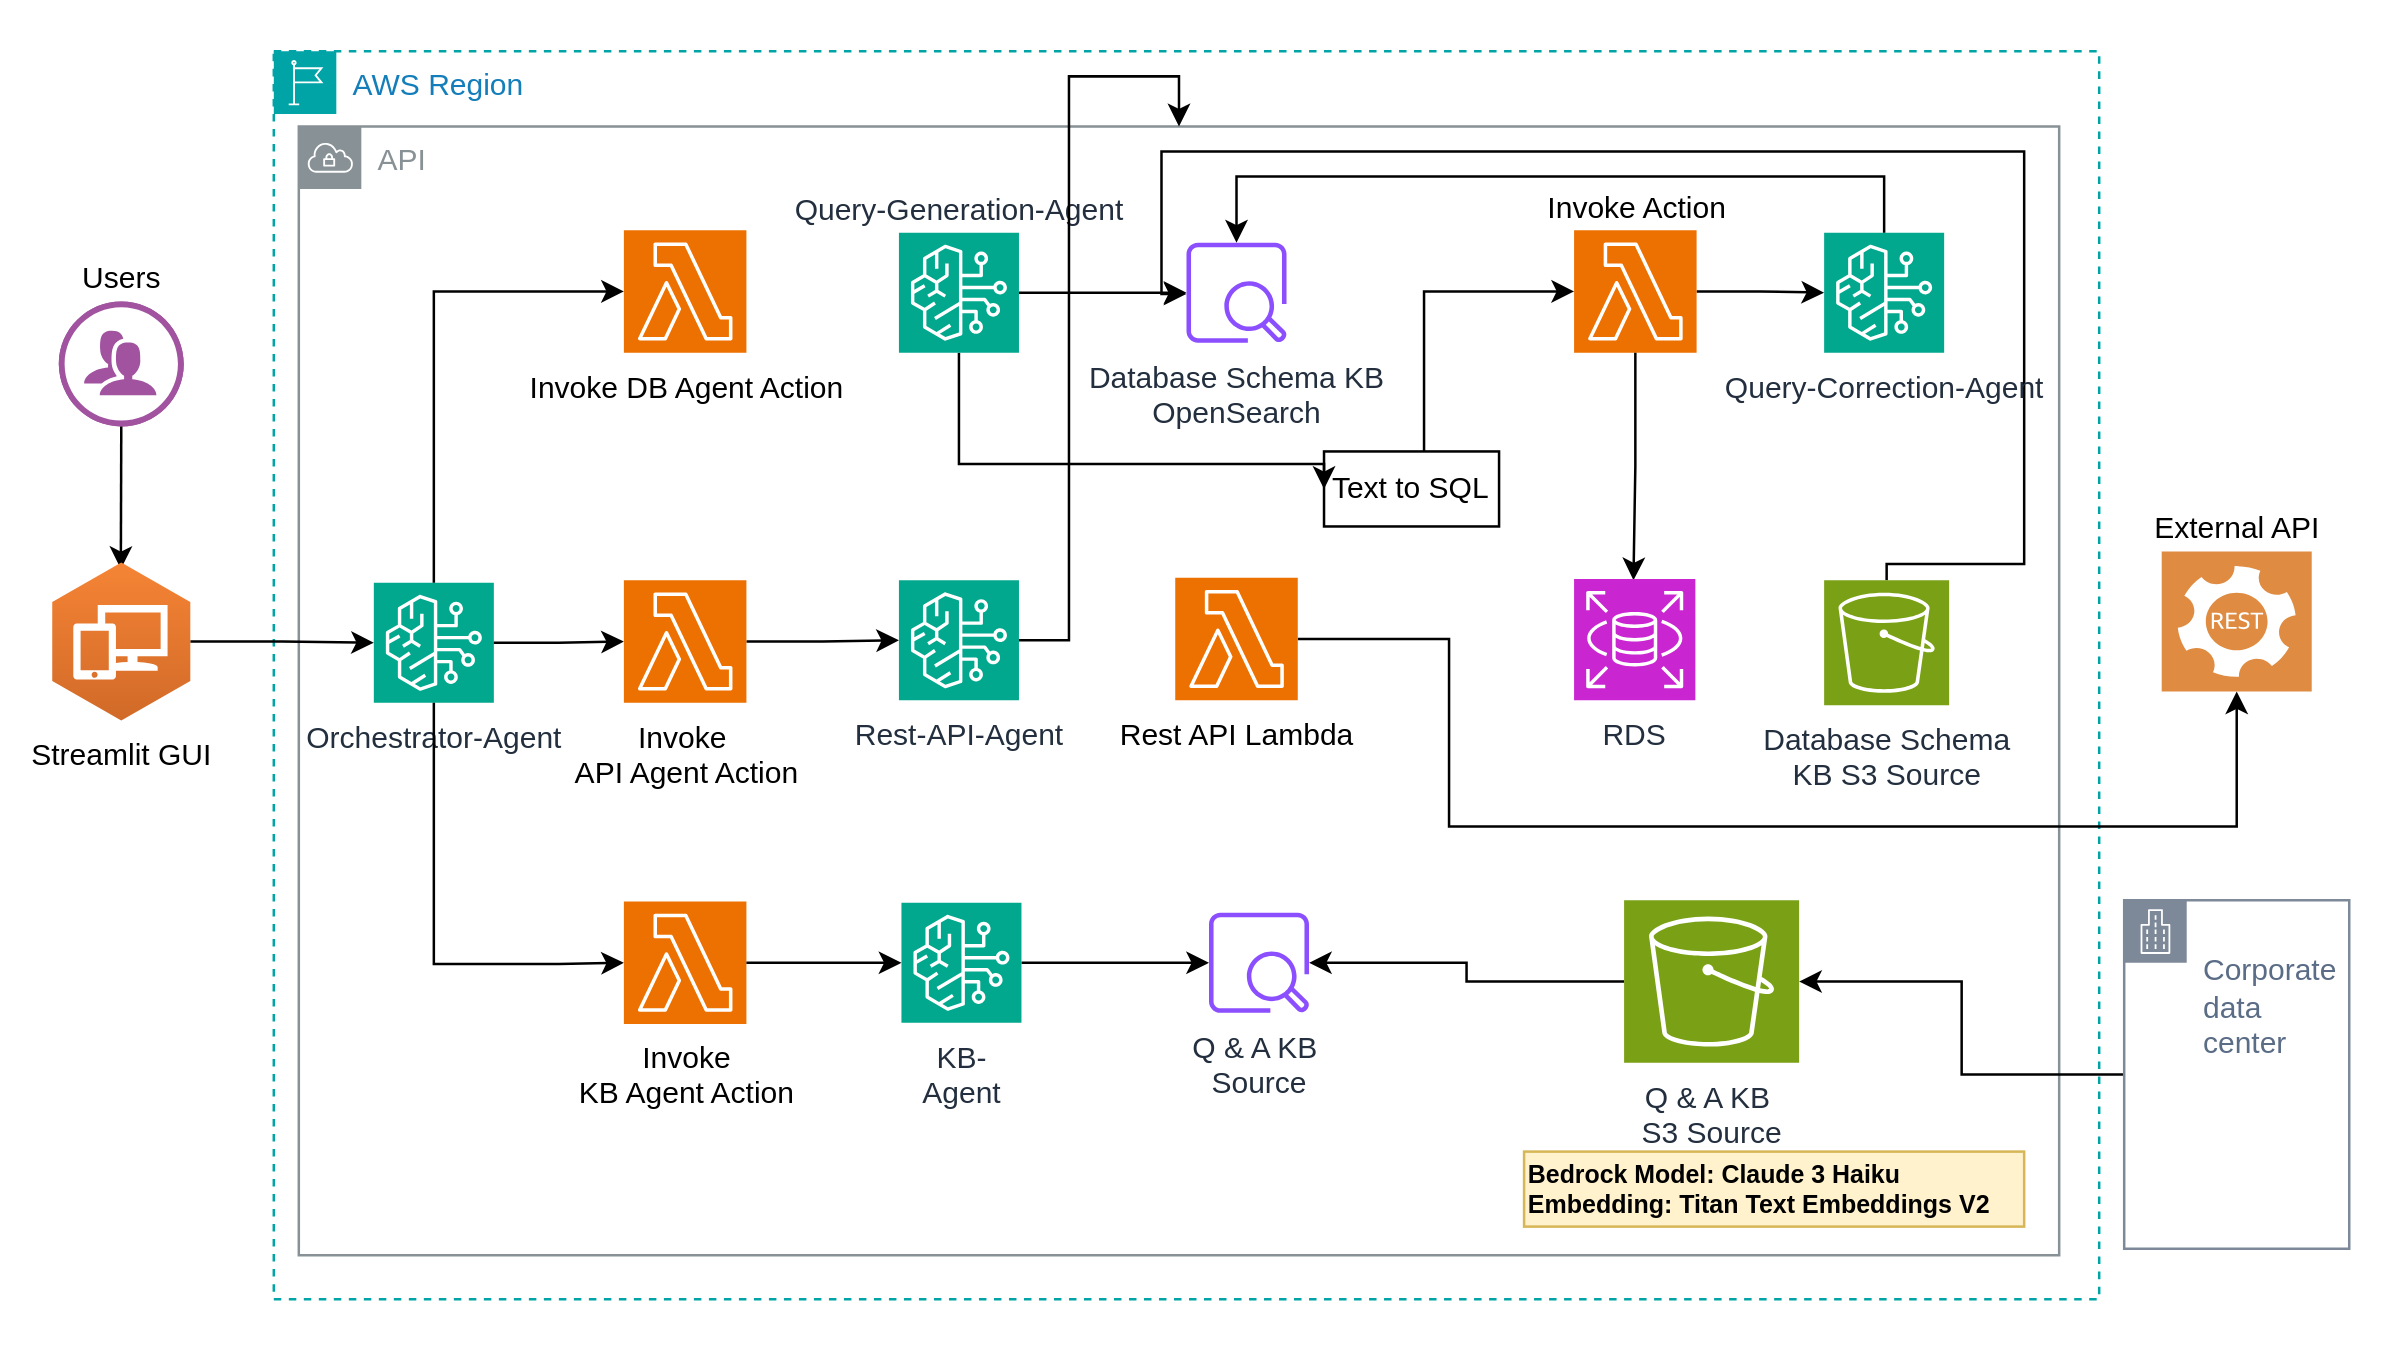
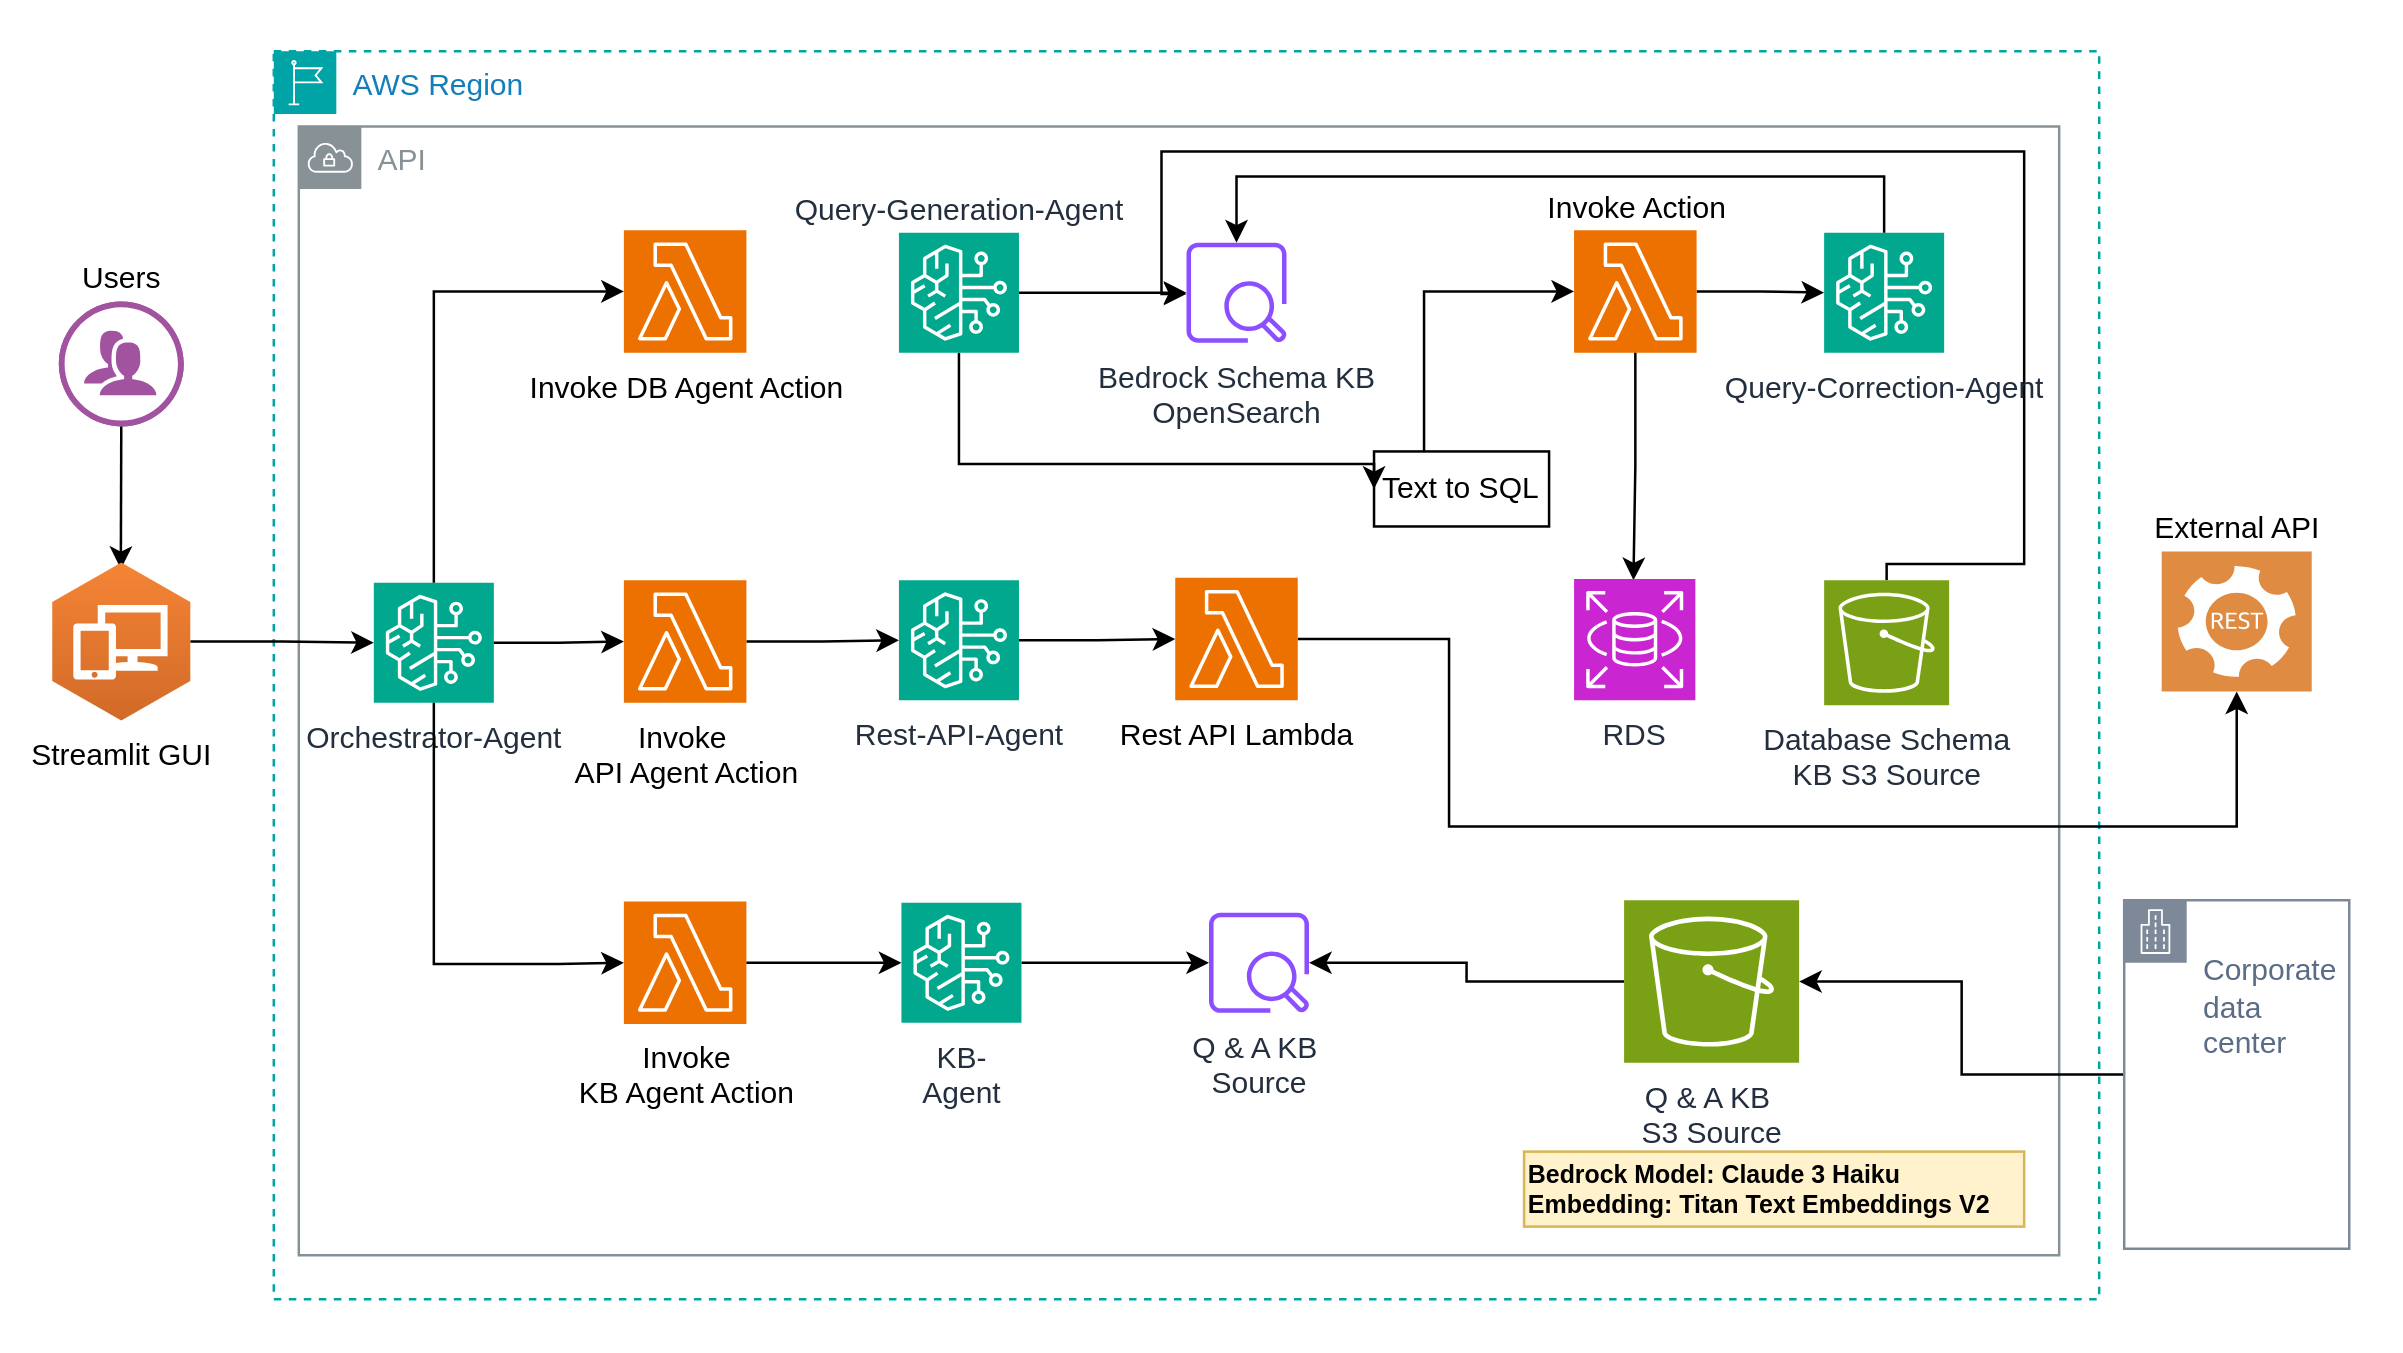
- <mxCell id="28" style="edgeStyle=orthogonalEdgeStyle;rounded=0;orthogonalLoop=1;jettySize=auto;html=1;exitX=1;exitY=0.5;exitDx=0;exitDy=0;exitPerimeter=0;" parent="1" source="21" target="5" edge="1"><mxGeometry relative="1" as="geometry" /></mxCell>
+ <mxCell id="28" style="edgeStyle=orthogonalEdgeStyle;rounded=0;orthogonalLoop=1;jettySize=auto;html=1;exitX=1;exitY=0.5;exitDx=0;exitDy=0;exitPerimeter=0;entryX=0;entryY=0.5;entryDx=0;entryDy=0;entryPerimeter=0;" parent="1" source="21" target="27" edge="1"><mxGeometry relative="1" as="geometry" /></mxCell>
- <mxCell id="11" value="Database Schema KB&lt;div&gt;OpenSearch&lt;/div&gt;" style="sketch=0;outlineConnect=0;fontColor=#232F3E;gradientColor=none;fillColor=#8C4FFF;strokeColor=none;dashed=0;verticalLabelPosition=bottom;verticalAlign=top;align=center;html=1;fontSize=12;fontStyle=0;aspect=fixed;pointerEvents=1;shape=mxgraph.aws4.opensearch_service_data_node;" parent="1" vertex="1"><mxGeometry x="474" y="96.5" width="40" height="40" as="geometry" /></mxCell>
+ <mxCell id="11" value="Bedrock Schema KB&lt;div&gt;OpenSearch&lt;/div&gt;" style="sketch=0;outlineConnect=0;fontColor=#232F3E;gradientColor=none;fillColor=#8C4FFF;strokeColor=none;dashed=0;verticalLabelPosition=bottom;verticalAlign=top;align=center;html=1;fontSize=12;fontStyle=0;aspect=fixed;pointerEvents=1;shape=mxgraph.aws4.opensearch_service_data_node;" parent="1" vertex="1"><mxGeometry x="474" y="96.5" width="40" height="40" as="geometry" /></mxCell>
- <mxCell id="6" value="Text to SQL" style="rounded=0;whiteSpace=wrap;html=1;" parent="1" vertex="1"><mxGeometry x="529" y="180" width="70" height="30" as="geometry" /></mxCell>
+ <mxCell id="6" value="Text to SQL" style="rounded=0;whiteSpace=wrap;html=1;" parent="1" vertex="1"><mxGeometry x="549" y="180" width="70" height="30" as="geometry" /></mxCell>
